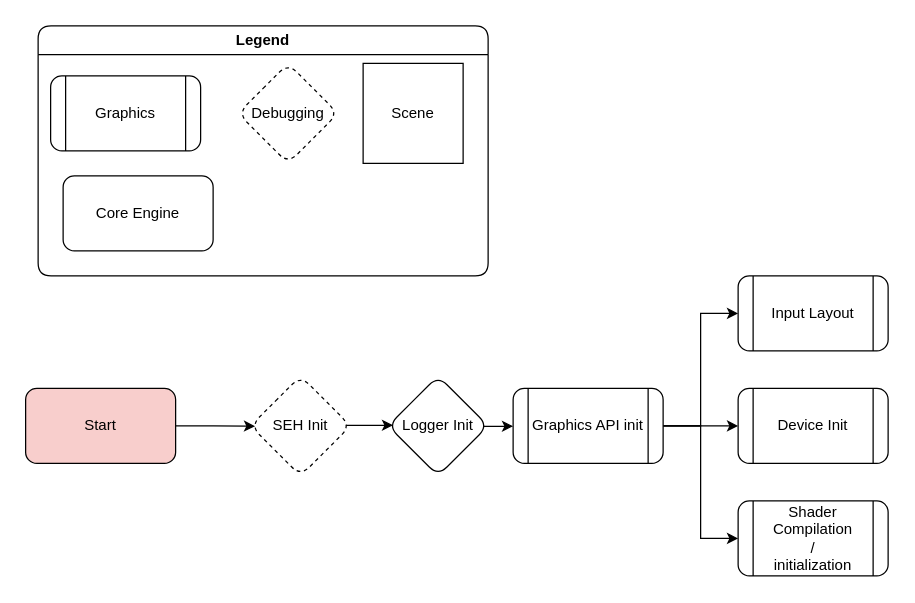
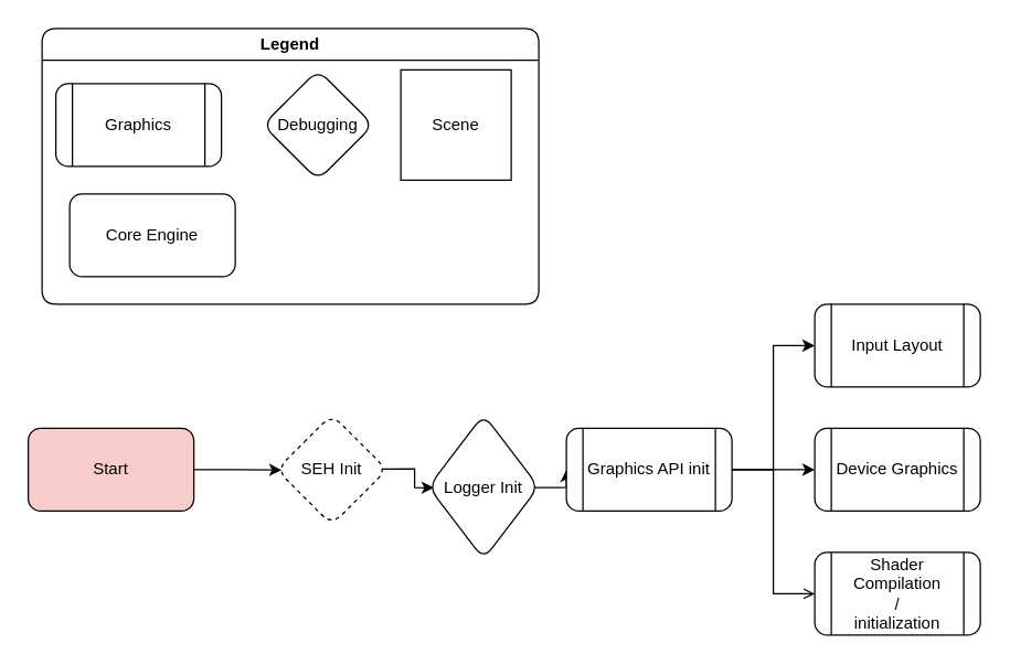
- <mxCell id="6" value="Debugging" style="rhombus;whiteSpace=wrap;html=1;rounded=1;strokeColor=default;align=center;verticalAlign=middle;fontFamily=Helvetica;fontSize=12;fontColor=default;fillColor=default;dashed=1;" vertex="1" parent="4"><mxGeometry x="160" y="30" width="80" height="80" as="geometry" /></mxCell>
+ <mxCell id="6" value="Debugging" style="rhombus;whiteSpace=wrap;html=1;rounded=1;strokeColor=default;align=center;verticalAlign=middle;fontFamily=Helvetica;fontSize=12;fontColor=default;fillColor=default;" vertex="1" parent="4"><mxGeometry x="160" y="30" width="80" height="80" as="geometry" /></mxCell>
- <mxCell id="12" value="Logger Init" style="rhombus;whiteSpace=wrap;html=1;rounded=1;strokeColor=default;align=center;verticalAlign=middle;fontFamily=Helvetica;fontSize=12;fontColor=default;fillColor=default;" vertex="1" parent="1"><mxGeometry x="310" y="300" width="80" height="80" as="geometry" /></mxCell>
+ <mxCell id="12" value="Logger Init" style="rhombus;whiteSpace=wrap;html=1;rounded=1;strokeColor=default;align=center;verticalAlign=middle;fontFamily=Helvetica;fontSize=12;fontColor=default;fillColor=default;" vertex="1" parent="1"><mxGeometry x="310" y="300" width="80" height="105" as="geometry" /></mxCell>
- <mxCell id="18" value="Device Init" style="shape=process;whiteSpace=wrap;html=1;backgroundOutline=1;rounded=1;strokeColor=default;align=center;verticalAlign=middle;fontFamily=Helvetica;fontSize=12;fontColor=default;fillColor=default;" vertex="1" parent="1"><mxGeometry x="590" y="310" width="120" height="60" as="geometry" /></mxCell>
+ <mxCell id="18" value="Device Graphics" style="shape=process;whiteSpace=wrap;html=1;backgroundOutline=1;rounded=1;strokeColor=default;align=center;verticalAlign=middle;fontFamily=Helvetica;fontSize=12;fontColor=default;fillColor=default;" vertex="1" parent="1"><mxGeometry x="590" y="310" width="120" height="60" as="geometry" /></mxCell>
- <mxCell id="15" style="edgeStyle=orthogonalEdgeStyle;rounded=0;orthogonalLoop=1;jettySize=auto;html=1;entryX=0;entryY=0.5;entryDx=0;entryDy=0;fontFamily=Helvetica;fontSize=12;fontColor=default;" edge="1" parent="1" source="16" target="19"><mxGeometry relative="1" as="geometry" /></mxCell>
+ <mxCell id="15" style="edgeStyle=orthogonalEdgeStyle;rounded=0;orthogonalLoop=1;jettySize=auto;html=1;entryX=0;entryY=0.5;entryDx=0;entryDy=0;fontFamily=Helvetica;fontSize=12;fontColor=default;endArrow=open;" edge="1" parent="1" source="16" target="19"><mxGeometry relative="1" as="geometry" /></mxCell>
